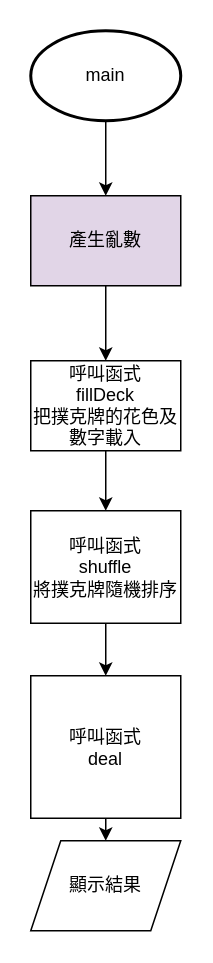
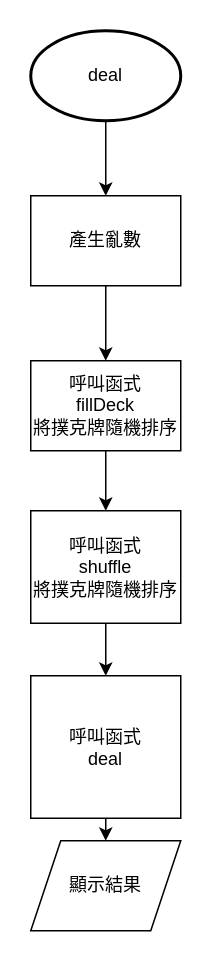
- <mxCell id="3" value="main" style="strokeWidth=2;html=1;shape=mxgraph.flowchart.start_1;whiteSpace=wrap;" vertex="1" parent="1"><mxGeometry x="20" y="20" width="100" height="60" as="geometry" /></mxCell>
+ <mxCell id="3" value="deal" style="strokeWidth=2;html=1;shape=mxgraph.flowchart.start_1;whiteSpace=wrap;" vertex="1" parent="1"><mxGeometry x="20" y="20" width="100" height="60" as="geometry" /></mxCell>
- <mxCell id="5" value="產生亂數" style="rounded=0;whiteSpace=wrap;html=1;fillColor=#e1d5e7;" vertex="1" parent="1"><mxGeometry x="20" y="130" width="100" height="60" as="geometry" /></mxCell>
+ <mxCell id="5" value="產生亂數" style="rounded=0;whiteSpace=wrap;html=1;" vertex="1" parent="1"><mxGeometry x="20" y="130" width="100" height="60" as="geometry" /></mxCell>
- <mxCell id="7" value="呼叫函式&lt;br&gt;fillDeck&lt;br&gt;把撲克牌的花色及數字載入" style="rounded=0;whiteSpace=wrap;html=1;" vertex="1" parent="1"><mxGeometry x="20" y="240" width="100" height="60" as="geometry" /></mxCell>
+ <mxCell id="7" value="呼叫函式&lt;br&gt;fillDeck&lt;br&gt;將撲克牌隨機排序" style="rounded=0;whiteSpace=wrap;html=1;" vertex="1" parent="1"><mxGeometry x="20" y="240" width="100" height="60" as="geometry" /></mxCell>
